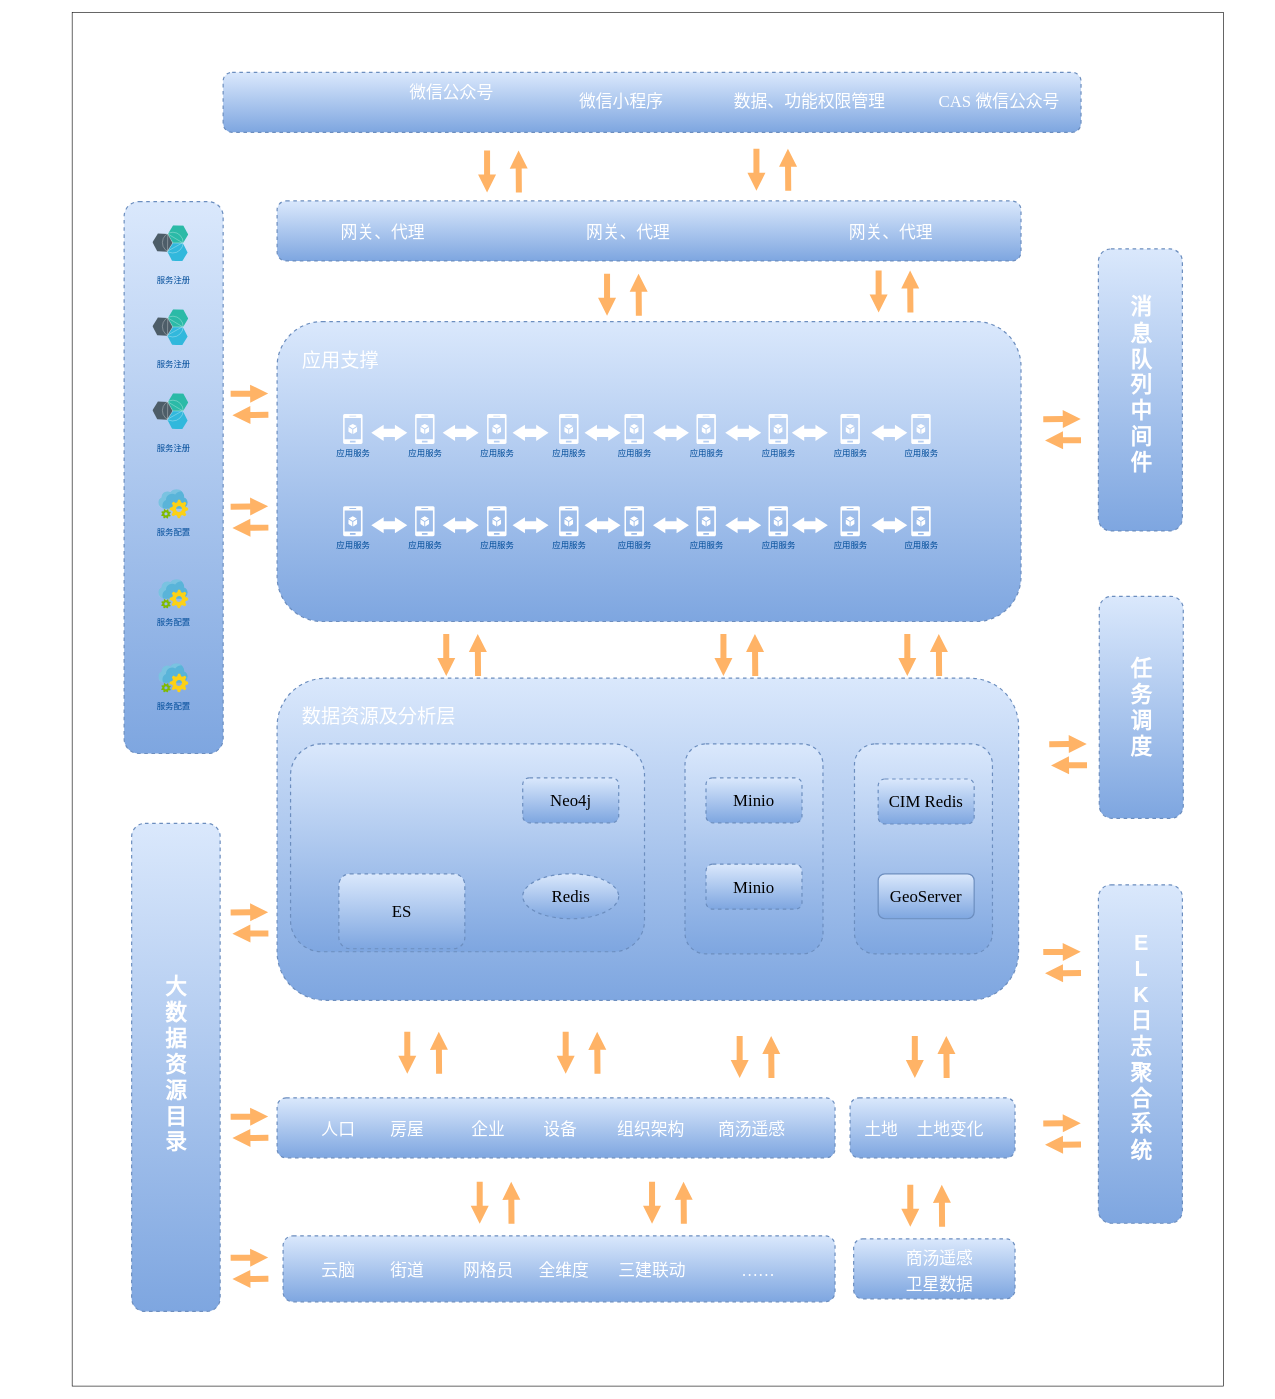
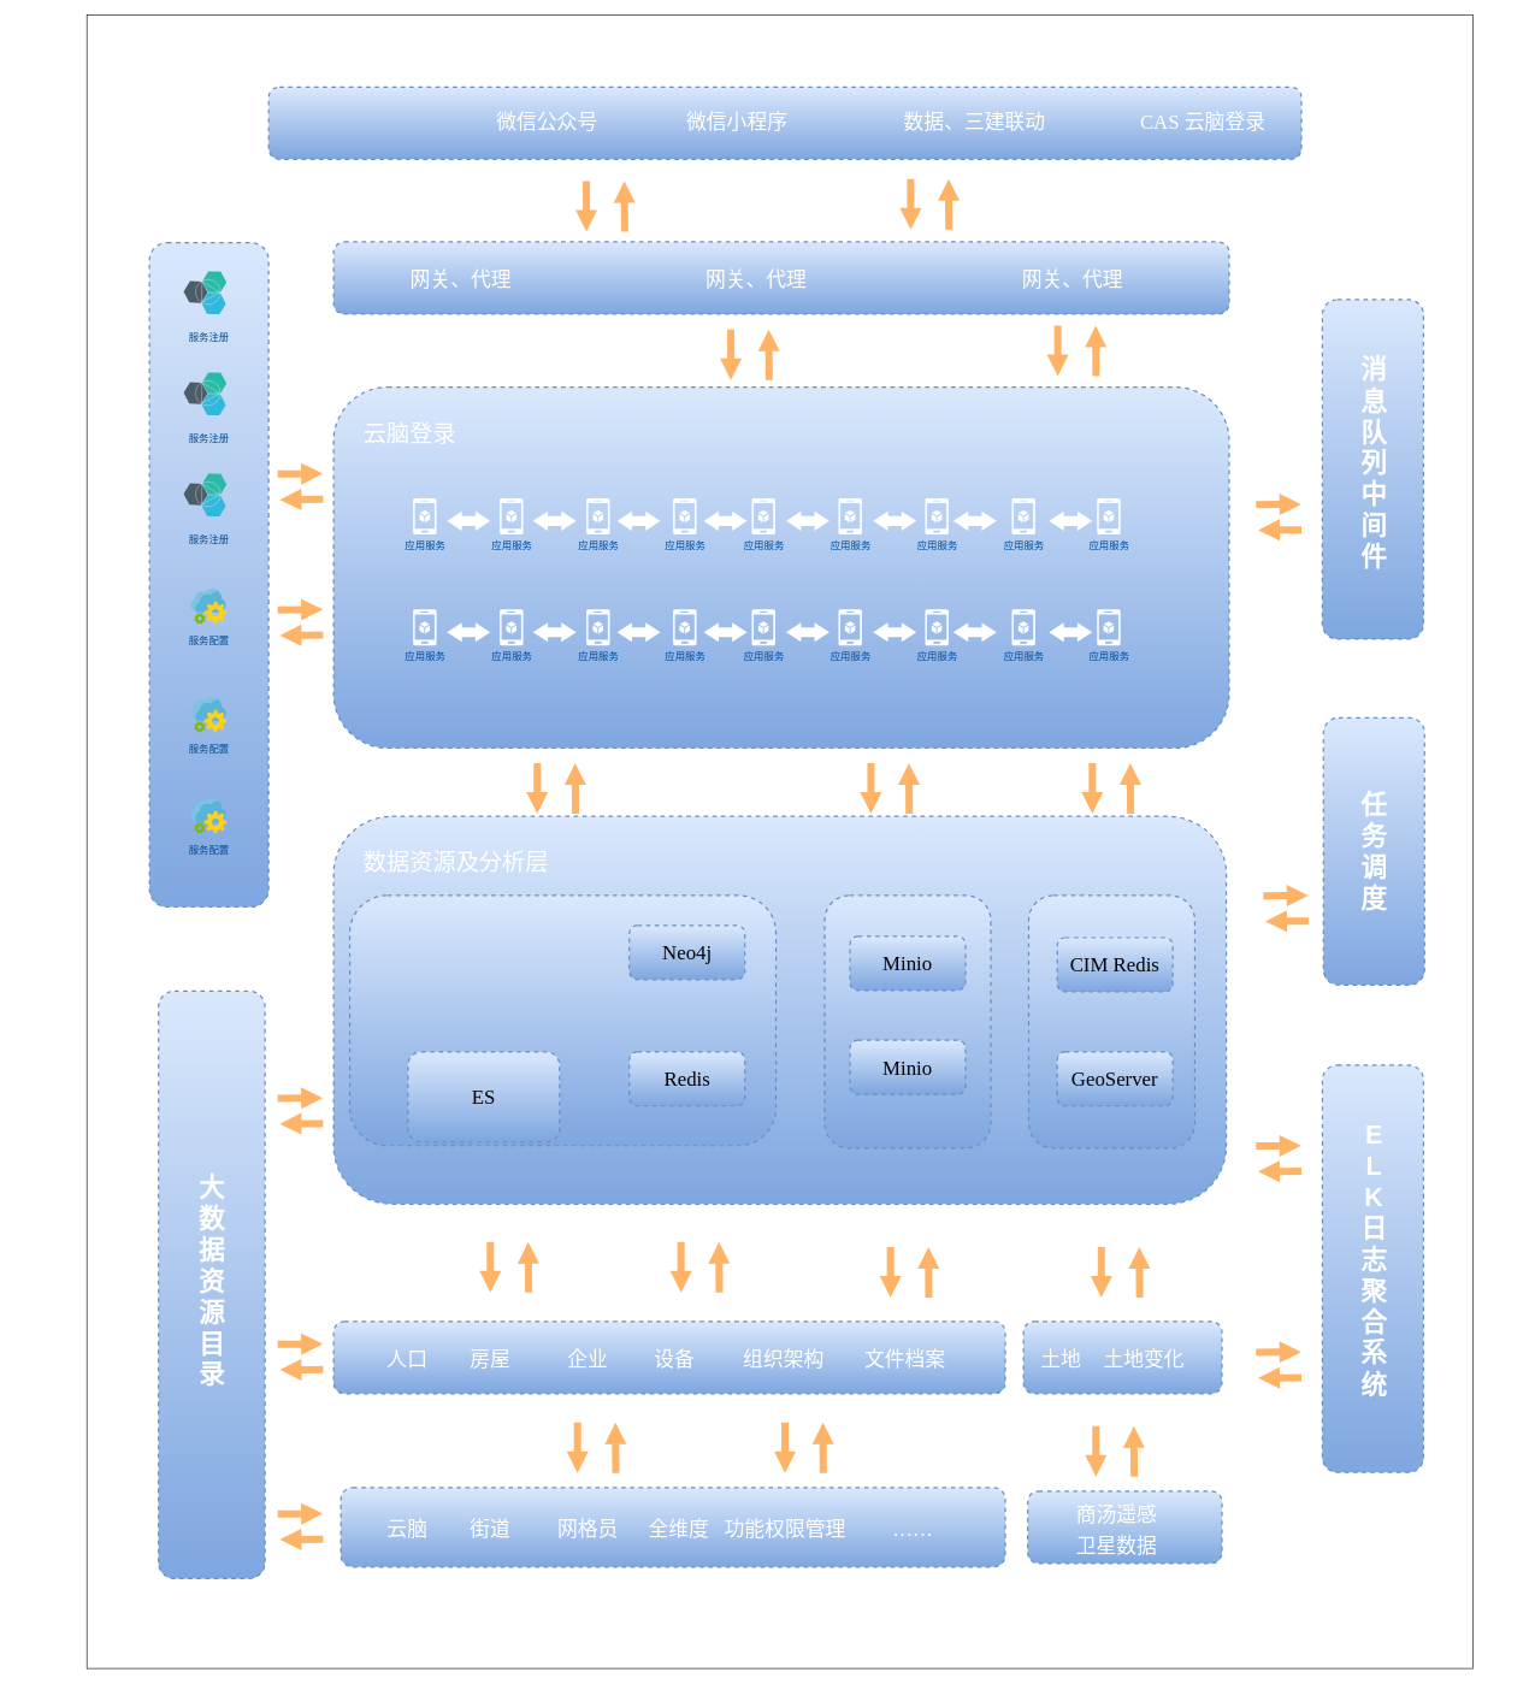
- <mxCell id="68" value="&lt;span style=&quot;font-family: &amp;#34;verdana&amp;#34; ; font-size: 28px ; font-weight: 400&quot;&gt;微信公众号&lt;/span&gt;" style="text;html=1;strokeColor=none;fillColor=none;align=center;verticalAlign=middle;whiteSpace=wrap;overflow=hidden;dashed=1;fontSize=36;fontColor=#FFFFFF;fontFamily=Helvetica;fontStyle=1" parent="1" vertex="1"><mxGeometry x="637.3" y="122.5" width="230" height="55" as="geometry" /></mxCell>
+ <mxCell id="68" value="&lt;span style=&quot;font-family: &amp;#34;verdana&amp;#34; ; font-size: 28px ; font-weight: 400&quot;&gt;微信公众号&lt;/span&gt;" style="text;html=1;strokeColor=none;fillColor=none;align=center;verticalAlign=middle;whiteSpace=wrap;overflow=hidden;dashed=1;fontSize=36;fontColor=#FFFFFF;fontFamily=Helvetica;fontStyle=1" parent="1" vertex="1"><mxGeometry x="642.3" y="137.5" width="230" height="55" as="geometry" /></mxCell>
- <mxCell id="69" value="&lt;span style=&quot;font-family: &amp;#34;verdana&amp;#34; ; font-size: 28px ; font-weight: 400&quot;&gt;微信小程序&lt;/span&gt;" style="text;html=1;strokeColor=none;fillColor=none;align=center;verticalAlign=middle;whiteSpace=wrap;overflow=hidden;dashed=1;fontSize=36;fontColor=#FFFFFF;fontFamily=Helvetica;fontStyle=1" parent="1" vertex="1"><mxGeometry x="924.8" y="137.5" width="220" height="55" as="geometry" /></mxCell>
+ <mxCell id="69" value="&lt;span style=&quot;font-family: &amp;#34;verdana&amp;#34; ; font-size: 28px ; font-weight: 400&quot;&gt;微信小程序&lt;/span&gt;" style="text;html=1;strokeColor=none;fillColor=none;align=center;verticalAlign=middle;whiteSpace=wrap;overflow=hidden;dashed=1;fontSize=36;fontColor=#FFFFFF;fontFamily=Helvetica;fontStyle=1" parent="1" vertex="1"><mxGeometry x="909.8" y="137.5" width="220" height="55" as="geometry" /></mxCell>
- <mxCell id="71" value="&lt;span style=&quot;font-family: &amp;#34;verdana&amp;#34; ; font-size: 28px ; font-weight: 400&quot;&gt;数据、功能权限管理&lt;/span&gt;" style="text;html=1;strokeColor=none;fillColor=none;align=center;verticalAlign=middle;whiteSpace=wrap;overflow=hidden;dashed=1;fontSize=36;fontColor=#FFFFFF;fontFamily=Helvetica;fontStyle=1" parent="1" vertex="1"><mxGeometry x="1168.8" y="137.5" width="360" height="55" as="geometry" /></mxCell>
+ <mxCell id="71" value="&lt;span style=&quot;font-family: &amp;#34;verdana&amp;#34; ; font-size: 28px ; font-weight: 400&quot;&gt;数据、三建联动&lt;/span&gt;" style="text;html=1;strokeColor=none;fillColor=none;align=center;verticalAlign=middle;whiteSpace=wrap;overflow=hidden;dashed=1;fontSize=36;fontColor=#FFFFFF;fontFamily=Helvetica;fontStyle=1" parent="1" vertex="1"><mxGeometry x="1168.8" y="137.5" width="360" height="55" as="geometry" /></mxCell>
- <mxCell id="70" value="&lt;span style=&quot;font-family: &amp;#34;verdana&amp;#34; ; font-size: 28px ; font-weight: 400&quot;&gt;CAS 微信公众号&lt;/span&gt;" style="text;html=1;strokeColor=none;fillColor=none;align=center;verticalAlign=middle;whiteSpace=wrap;overflow=hidden;dashed=1;fontSize=36;fontColor=#FFFFFF;fontFamily=Helvetica;fontStyle=1" parent="1" vertex="1"><mxGeometry x="1489.8" y="137.5" width="350" height="55" as="geometry" /></mxCell>
+ <mxCell id="70" value="&lt;span style=&quot;font-family: &amp;#34;verdana&amp;#34; ; font-size: 28px ; font-weight: 400&quot;&gt;CAS 云脑登录&lt;/span&gt;" style="text;html=1;strokeColor=none;fillColor=none;align=center;verticalAlign=middle;whiteSpace=wrap;overflow=hidden;dashed=1;fontSize=36;fontColor=#FFFFFF;fontFamily=Helvetica;fontStyle=1" parent="1" vertex="1"><mxGeometry x="1489.8" y="137.5" width="350" height="55" as="geometry" /></mxCell>
- <mxCell id="27" value="&lt;font color=&quot;#ffffff&quot;&gt;&amp;nbsp; &amp;nbsp; &lt;br&gt;&amp;nbsp; &amp;nbsp; &amp;nbsp;应用支撑&lt;/font&gt;" style="rounded=1;whiteSpace=wrap;html=1;dashed=1;strokeColor=#6c8ebf;strokeWidth=2;fillColor=#dae8fc;fontFamily=Verdana;fontSize=32;labelBackgroundColor=none;labelBorderColor=none;align=left;verticalAlign=top;gradientColor=#7ea6e0;" parent="1" vertex="1"><mxGeometry x="461.25" y="535.5" width="1240" height="500" as="geometry" /></mxCell>
+ <mxCell id="27" value="&lt;font color=&quot;#ffffff&quot;&gt;&amp;nbsp; &amp;nbsp; &lt;br&gt;&amp;nbsp; &amp;nbsp; &amp;nbsp;云脑登录&lt;/font&gt;" style="rounded=1;whiteSpace=wrap;html=1;dashed=1;strokeColor=#6c8ebf;strokeWidth=2;fillColor=#dae8fc;fontFamily=Verdana;fontSize=32;labelBackgroundColor=none;labelBorderColor=none;align=left;verticalAlign=top;gradientColor=#7ea6e0;" parent="1" vertex="1"><mxGeometry x="461.25" y="535.5" width="1240" height="500" as="geometry" /></mxCell>
- <mxCell id="40" value="Neo4j" style="rounded=1;whiteSpace=wrap;html=1;dashed=1;strokeColor=#6c8ebf;strokeWidth=2;fillColor=#dae8fc;fontFamily=Verdana;fontSize=28;labelBackgroundColor=none;gradientColor=#7ea6e0;" parent="1" vertex="1"><mxGeometry x="870.68" y="1296" width="160" height="75" as="geometry" /></mxCell>
+ <mxCell id="40" value="Neo4j" style="rounded=1;whiteSpace=wrap;html=1;dashed=1;strokeColor=#6c8ebf;strokeWidth=2;fillColor=#dae8fc;fontFamily=Verdana;fontSize=28;labelBackgroundColor=none;gradientColor=#7ea6e0;" parent="1" vertex="1"><mxGeometry x="870.68" y="1281" width="160" height="75" as="geometry" /></mxCell>
- <mxCell id="37" value="Redis" style="ellipse;whiteSpace=wrap;html=1;dashed=1;strokeColor=#6c8ebf;strokeWidth=2;fillColor=#dae8fc;fontFamily=Verdana;fontSize=28;labelBackgroundColor=none;gradientColor=#7ea6e0;" parent="1" vertex="1"><mxGeometry x="870.68" y="1456" width="160" height="75" as="geometry" /></mxCell>
+ <mxCell id="37" value="Redis" style="rounded=1;whiteSpace=wrap;html=1;dashed=1;strokeColor=#6c8ebf;strokeWidth=2;fillColor=#dae8fc;fontFamily=Verdana;fontSize=28;labelBackgroundColor=none;gradientColor=#7ea6e0;" parent="1" vertex="1"><mxGeometry x="870.68" y="1456" width="160" height="75" as="geometry" /></mxCell>
- <mxCell id="42" value="GeoServer" style="rounded=1;whiteSpace=wrap;html=1;dashed=0;strokeColor=#6c8ebf;strokeWidth=2;fillColor=#dae8fc;fontFamily=Verdana;fontSize=28;labelBackgroundColor=none;gradientColor=#7ea6e0;" parent="1" vertex="1"><mxGeometry x="1463.18" y="1456" width="160" height="75" as="geometry" /></mxCell>
+ <mxCell id="42" value="GeoServer" style="rounded=1;whiteSpace=wrap;html=1;dashed=1;strokeColor=#6c8ebf;strokeWidth=2;fillColor=#dae8fc;fontFamily=Verdana;fontSize=28;labelBackgroundColor=none;gradientColor=#7ea6e0;" parent="1" vertex="1"><mxGeometry x="1463.18" y="1456" width="160" height="75" as="geometry" /></mxCell>
- <mxCell id="48" value="&lt;font face=&quot;verdana&quot;&gt;&lt;span style=&quot;font-size: 28px ; font-weight: 400&quot;&gt;商汤遥感&lt;/span&gt;&lt;/font&gt;" style="text;html=1;strokeColor=none;fillColor=none;align=center;verticalAlign=middle;whiteSpace=wrap;overflow=hidden;dashed=1;fontSize=36;fontColor=#FFFFFF;fontFamily=Helvetica;fontStyle=1" parent="1" vertex="1"><mxGeometry x="1150.25" y="1849.5" width="205" height="60" as="geometry" /></mxCell>
+ <mxCell id="48" value="&lt;font face=&quot;verdana&quot;&gt;&lt;span style=&quot;font-size: 28px ; font-weight: 400&quot;&gt;文件档案&lt;/span&gt;&lt;/font&gt;" style="text;html=1;strokeColor=none;fillColor=none;align=center;verticalAlign=middle;whiteSpace=wrap;overflow=hidden;dashed=1;fontSize=36;fontColor=#FFFFFF;fontFamily=Helvetica;fontStyle=1" parent="1" vertex="1"><mxGeometry x="1150.25" y="1849.5" width="205" height="60" as="geometry" /></mxCell>
- <mxCell id="58" value="&lt;span style=&quot;font-family: &amp;#34;verdana&amp;#34; ; font-weight: 400&quot;&gt;&lt;font style=&quot;font-size: 28px&quot;&gt;三建联动&lt;/font&gt;&lt;/span&gt;" style="text;html=1;strokeColor=none;fillColor=none;align=center;verticalAlign=middle;whiteSpace=wrap;overflow=hidden;dashed=1;fontSize=36;fontColor=#FFFFFF;fontFamily=Helvetica;fontStyle=1" parent="1" vertex="1"><mxGeometry x="983.75" y="2084.5" width="205" height="60" as="geometry" /></mxCell>
+ <mxCell id="58" value="&lt;span style=&quot;font-family: &amp;#34;verdana&amp;#34; ; font-weight: 400&quot;&gt;&lt;font style=&quot;font-size: 28px&quot;&gt;功能权限管理&lt;/font&gt;&lt;/span&gt;" style="text;html=1;strokeColor=none;fillColor=none;align=center;verticalAlign=middle;whiteSpace=wrap;overflow=hidden;dashed=1;fontSize=36;fontColor=#FFFFFF;fontFamily=Helvetica;fontStyle=1" parent="1" vertex="1"><mxGeometry x="983.75" y="2084.5" width="205" height="60" as="geometry" /></mxCell>
- <mxCell id="61" value="&lt;font face=&quot;verdana&quot;&gt;&lt;span style=&quot;font-size: 28px ; font-weight: 400&quot;&gt;商汤遥感&lt;br&gt;卫星数据&lt;/span&gt;&lt;/font&gt;" style="text;html=1;strokeColor=none;fillColor=none;align=center;verticalAlign=middle;whiteSpace=wrap;overflow=hidden;dashed=1;fontSize=36;fontColor=#FFFFFF;fontFamily=Helvetica;fontStyle=1" parent="1" vertex="1"><mxGeometry x="1463.18" y="2069.5" width="205" height="90" as="geometry" /></mxCell>
+ <mxCell id="61" value="&lt;font face=&quot;verdana&quot;&gt;&lt;span style=&quot;font-size: 28px ; font-weight: 400&quot;&gt;商汤遥感&lt;br&gt;卫星数据&lt;/span&gt;&lt;/font&gt;" style="text;html=1;strokeColor=none;fillColor=none;align=center;verticalAlign=middle;whiteSpace=wrap;overflow=hidden;dashed=1;fontSize=36;fontColor=#FFFFFF;fontFamily=Helvetica;fontStyle=1" parent="1" vertex="1"><mxGeometry x="1443.18" y="2069.5" width="205" height="90" as="geometry" /></mxCell>
